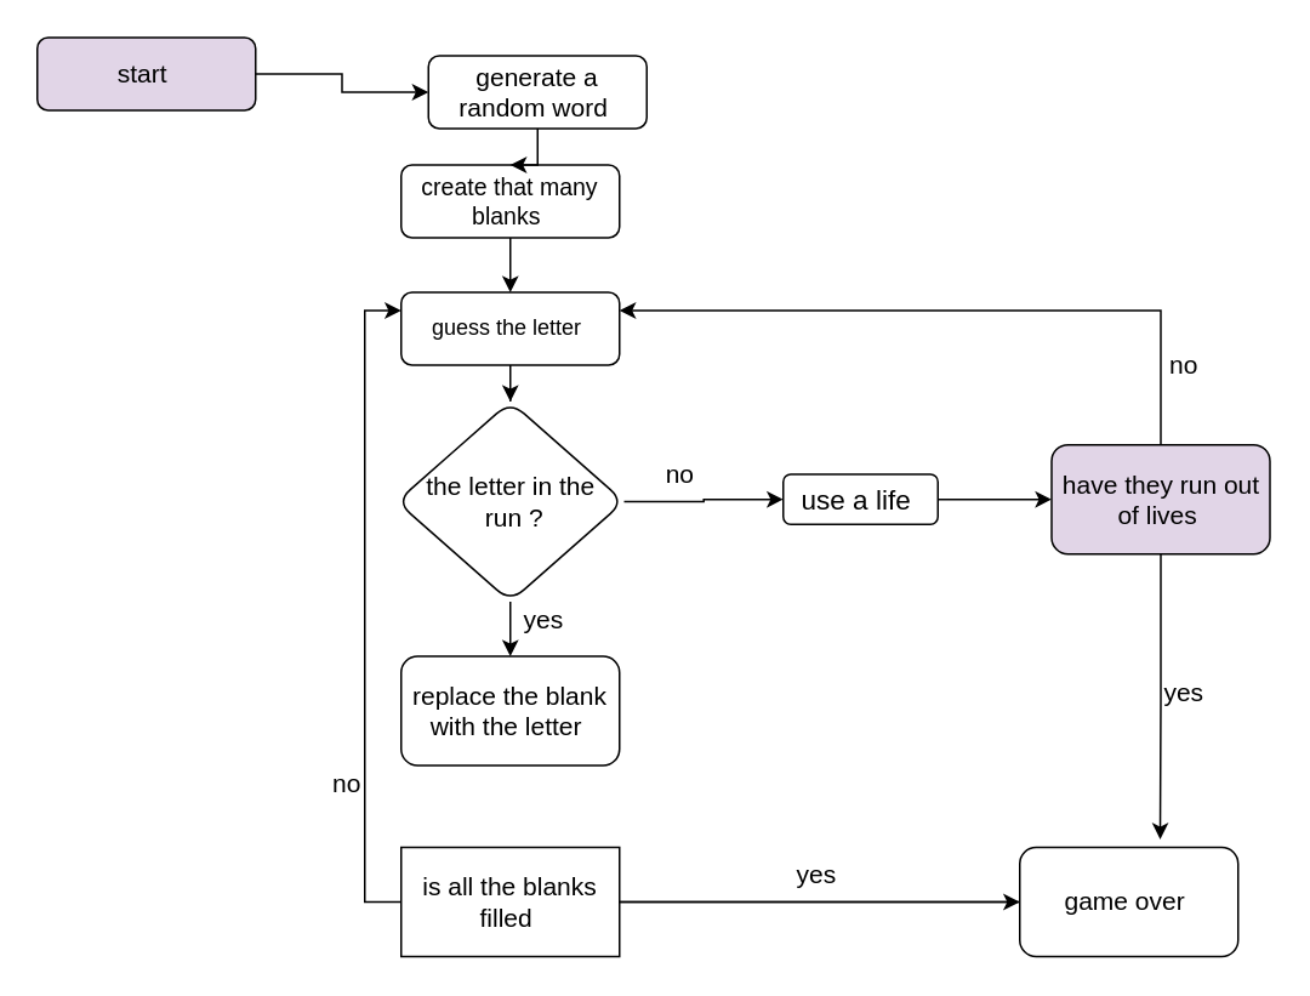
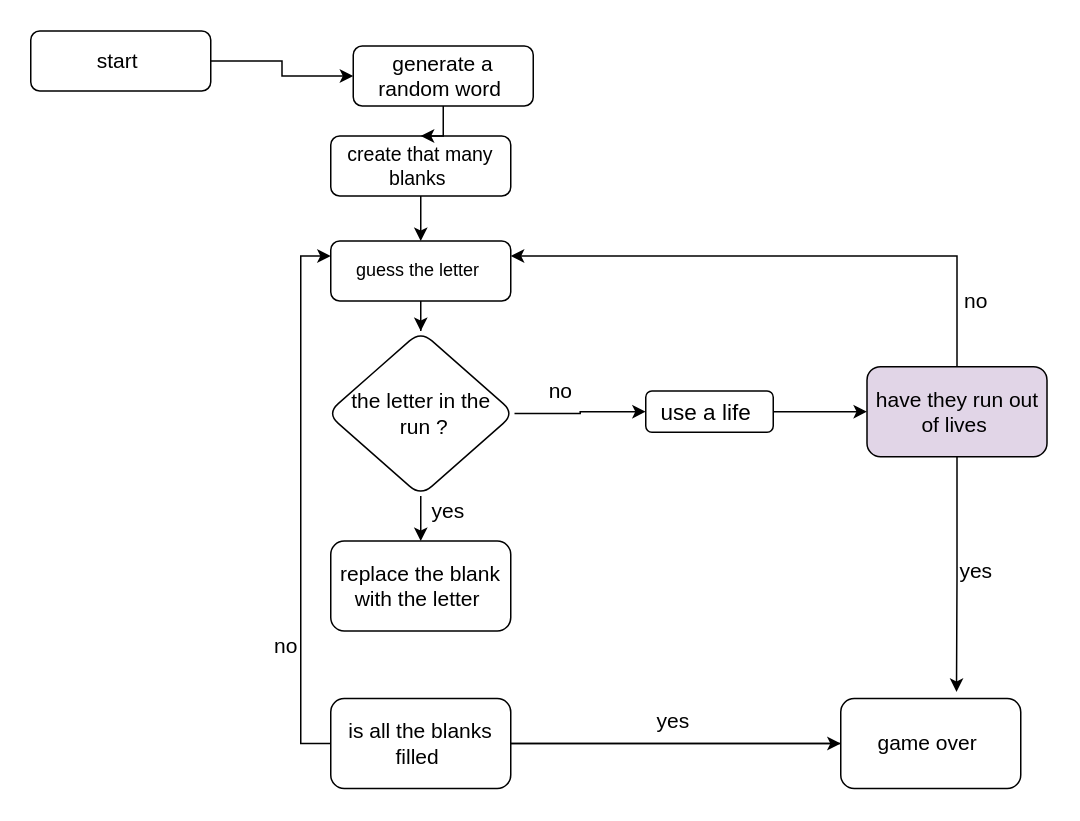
- <mxCell id="3" value="&lt;font style=&quot;font-size: 14px&quot;&gt;start&amp;nbsp;&lt;/font&gt;" style="rounded=1;whiteSpace=wrap;html=1;fontSize=12;glass=0;strokeWidth=1;shadow=0;direction=west;fillColor=#e1d5e7;" parent="1" vertex="1"><mxGeometry x="20" y="20" width="120" height="40" as="geometry" /></mxCell>
+ <mxCell id="3" value="&lt;font style=&quot;font-size: 14px&quot;&gt;start&amp;nbsp;&lt;/font&gt;" style="rounded=1;whiteSpace=wrap;html=1;fontSize=12;glass=0;strokeWidth=1;shadow=0;direction=west;" parent="1" vertex="1"><mxGeometry x="20" y="20" width="120" height="40" as="geometry" /></mxCell>
- <mxCell id="25" value="&lt;font style=&quot;font-size: 14px&quot;&gt;is all the blanks filled&amp;nbsp;&lt;/font&gt;" style="whiteSpace=wrap;html=1;glass=0;strokeWidth=1;shadow=0;rounded=0;" vertex="1" parent="1"><mxGeometry x="220" y="465" width="120" height="60" as="geometry" /></mxCell>
+ <mxCell id="25" value="&lt;font style=&quot;font-size: 14px&quot;&gt;is all the blanks filled&amp;nbsp;&lt;/font&gt;" style="whiteSpace=wrap;html=1;rounded=1;glass=0;strokeWidth=1;shadow=0;" vertex="1" parent="1"><mxGeometry x="220" y="465" width="120" height="60" as="geometry" /></mxCell>
